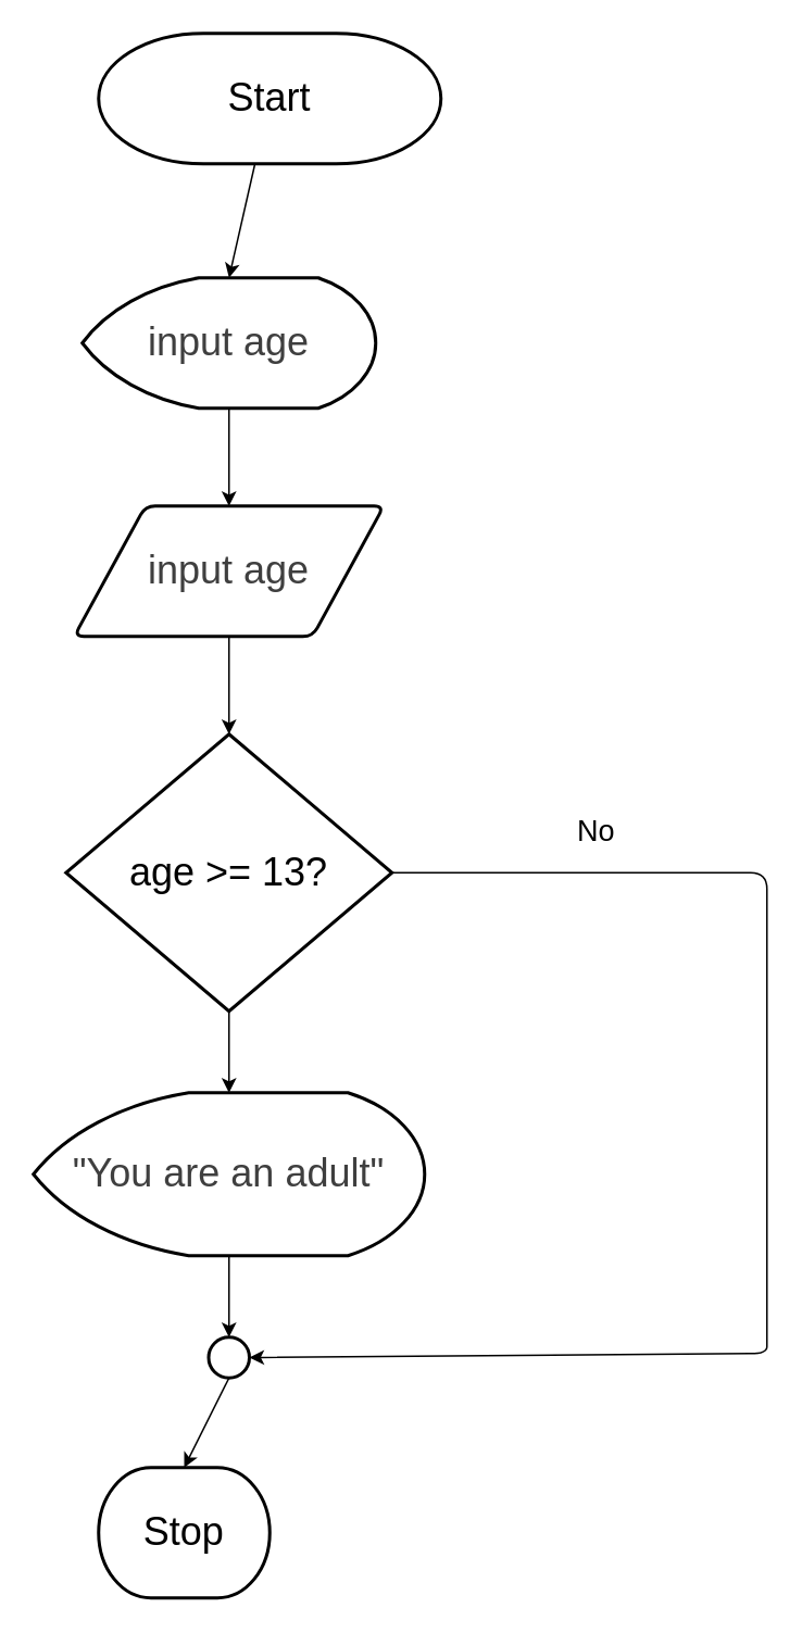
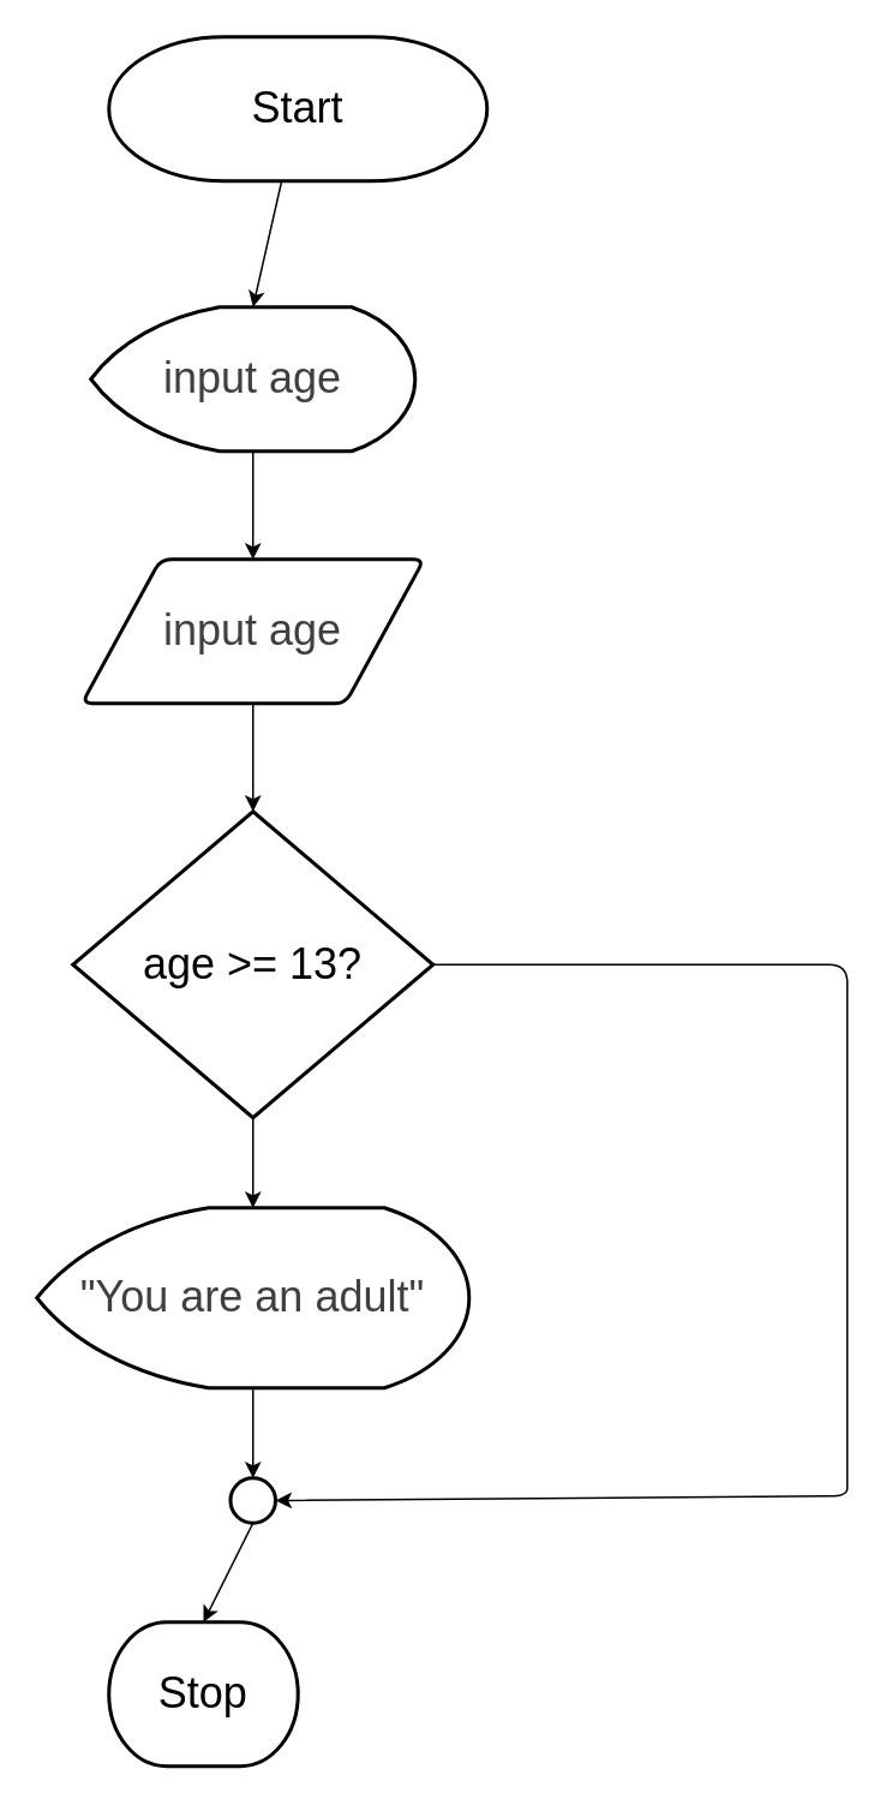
- <mxCell id="16" value="&lt;font style=&quot;font-size: 18px;&quot;&gt;No&lt;/font&gt;" style="text;html=1;align=center;verticalAlign=middle;resizable=0;points=[];autosize=1;strokeColor=none;fillColor=none;fontFamily=Helvetica;fontSize=12;fontColor=default;" vertex="1" parent="1"><mxGeometry x="340" y="490" width="50" height="40" as="geometry" /></mxCell>
